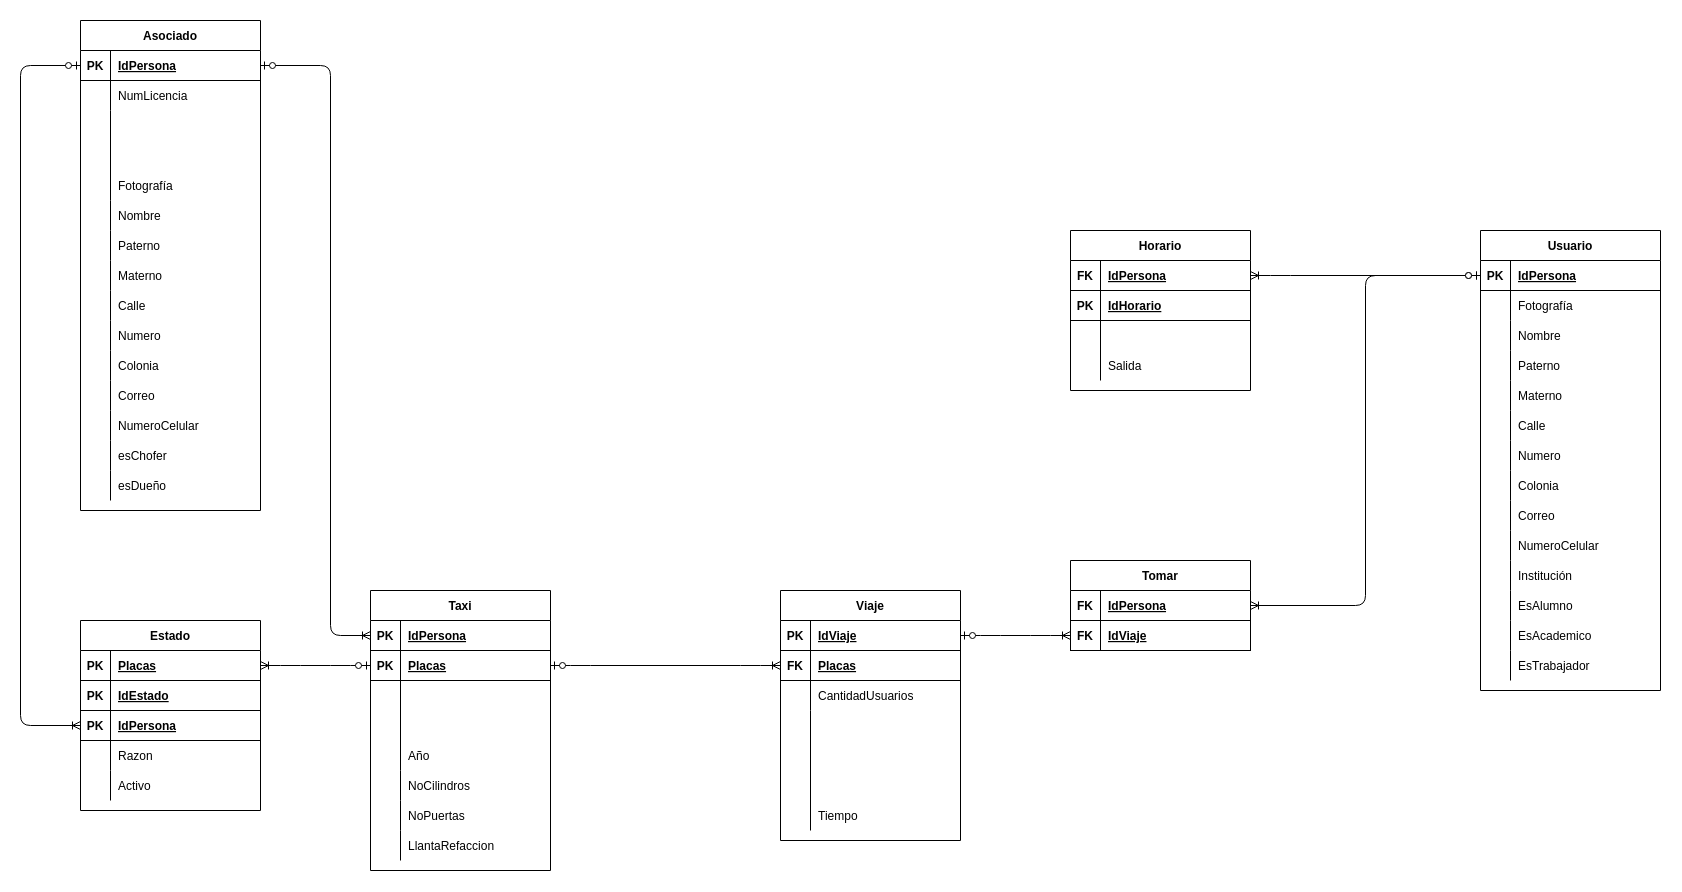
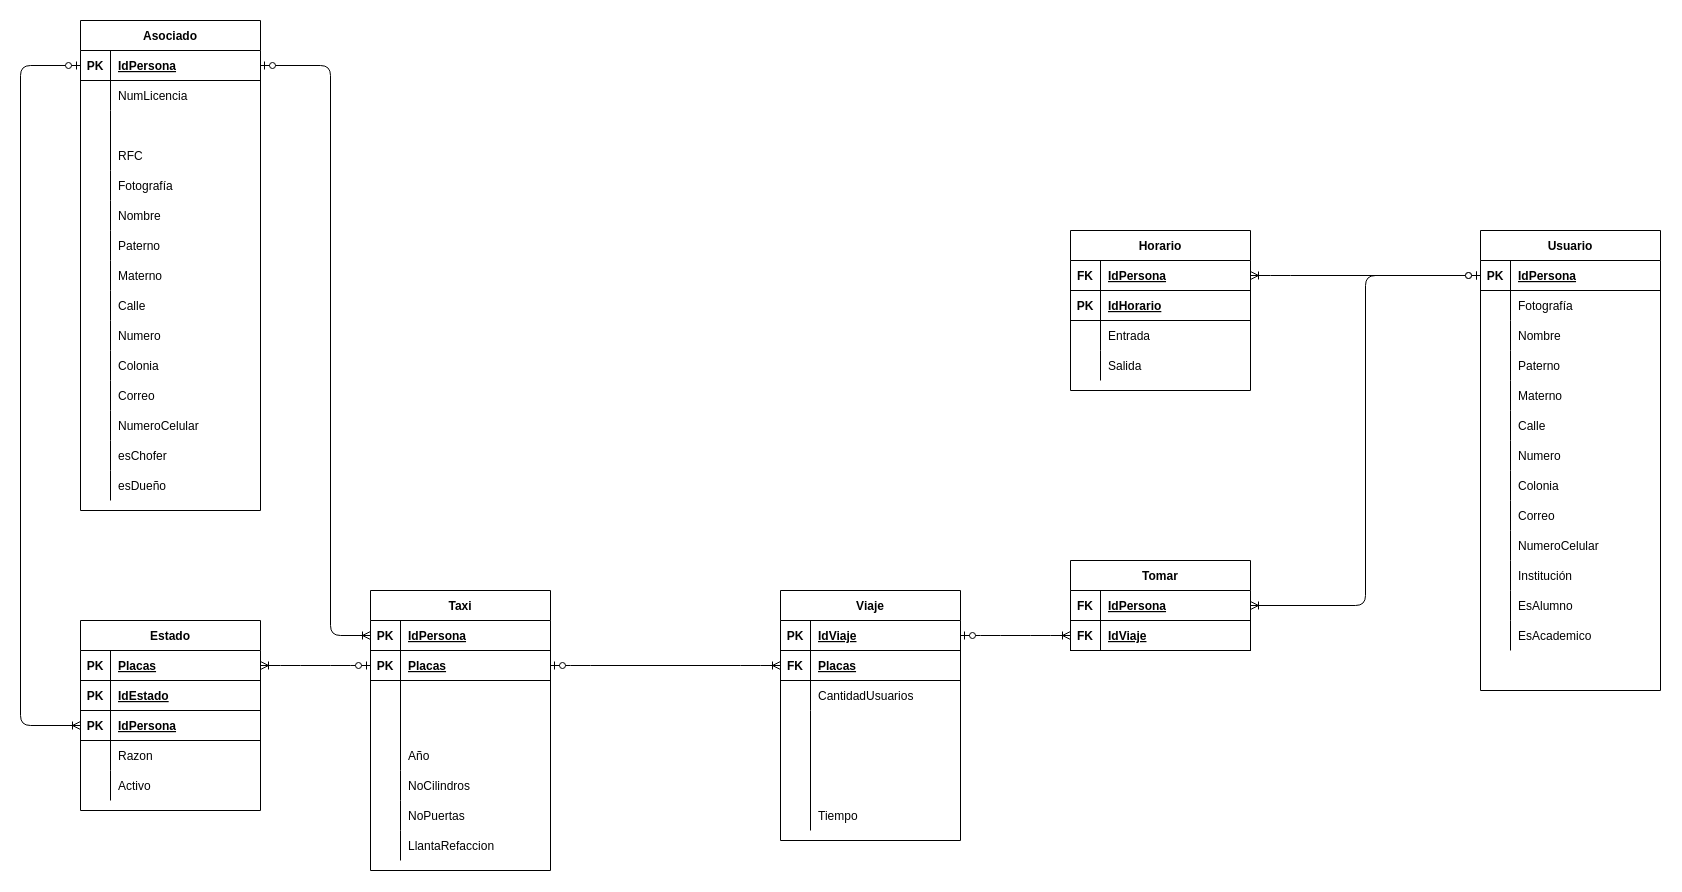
+ <mxCell id="29" value="RFC" style="shape=partialRectangle;connectable=0;fillColor=none;top=0;left=0;bottom=0;right=0;align=left;spacingLeft=6;overflow=hidden;" parent="27" vertex="1"><mxGeometry x="30" width="150" height="30" as="geometry" /></mxCell>
+ <mxCell id="157" value="Entrada" style="shape=partialRectangle;connectable=0;fillColor=none;top=0;left=0;bottom=0;right=0;align=left;spacingLeft=6;overflow=hidden;" parent="155" vertex="1"><mxGeometry x="30" width="150" height="30" as="geometry" /></mxCell>
- <mxCell id="128" value="EsTrabajador" style="shape=partialRectangle;connectable=0;fillColor=none;top=0;left=0;bottom=0;right=0;align=left;spacingLeft=6;overflow=hidden;" parent="126" vertex="1"><mxGeometry x="30" width="150" height="30" as="geometry" /></mxCell>
